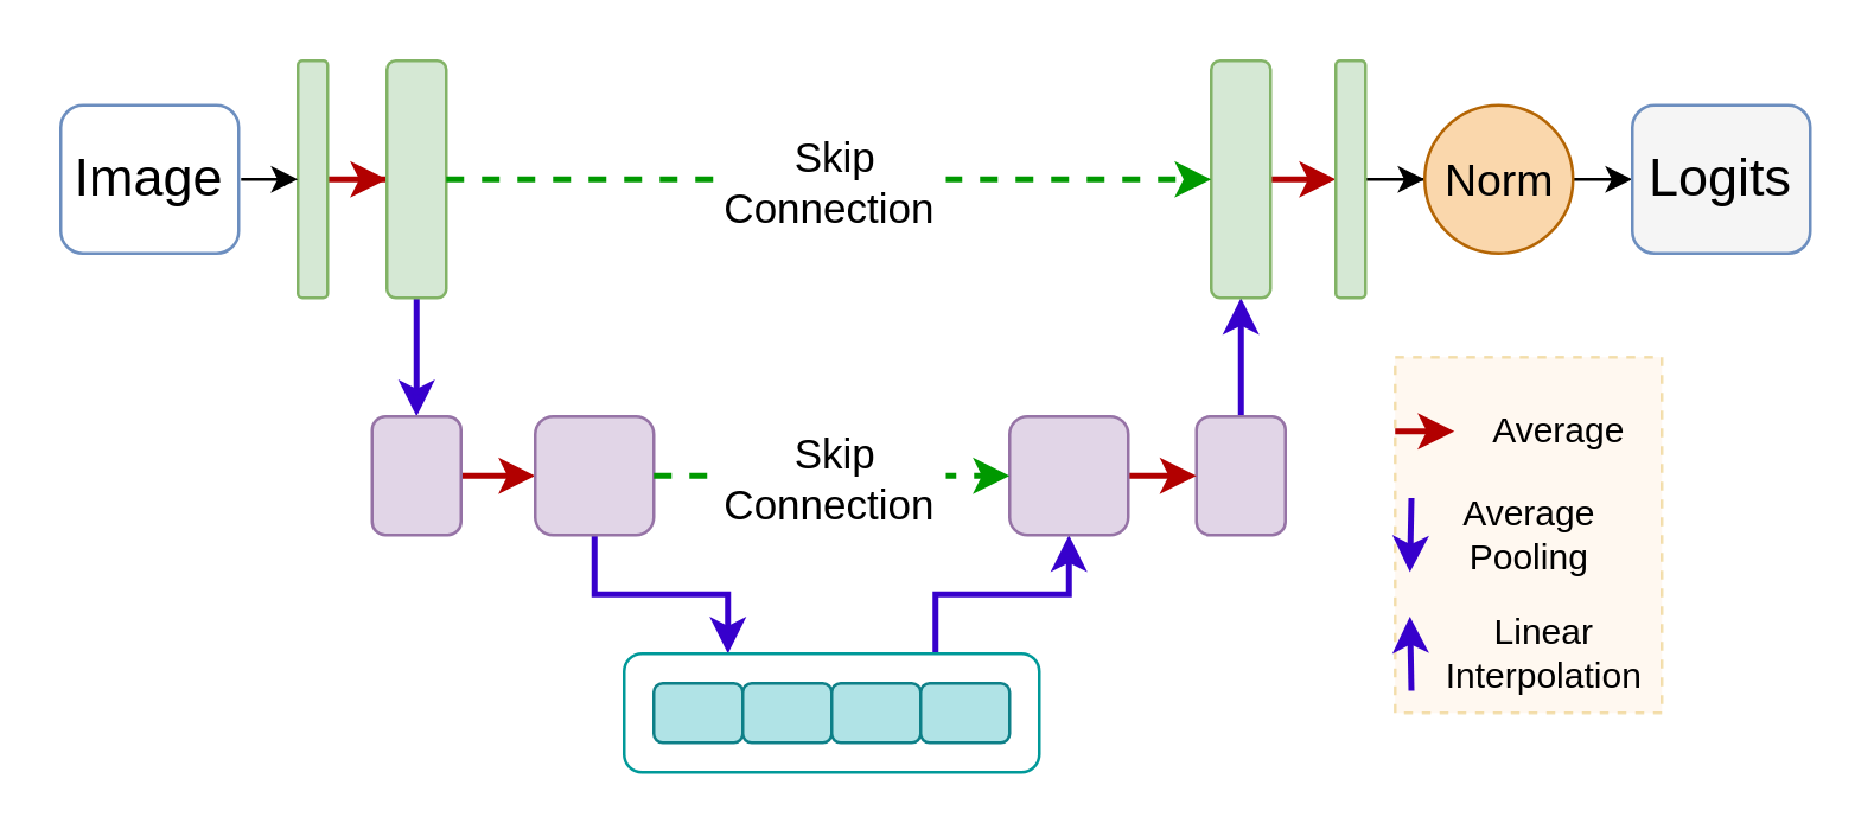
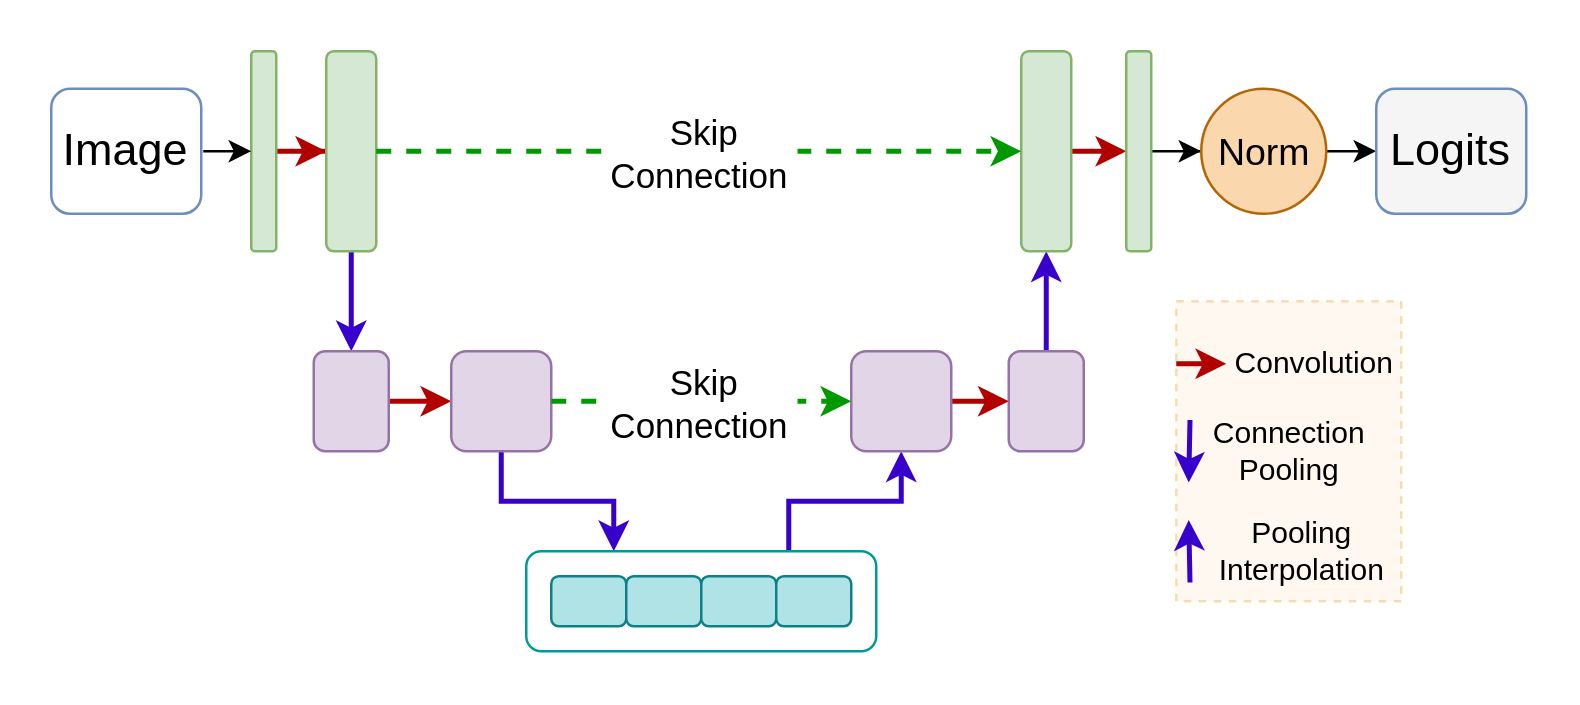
- <mxCell id="37" value="&lt;font&gt;Average&lt;/font&gt;" style="text;html=1;align=center;verticalAlign=middle;resizable=0;points=[];autosize=1;strokeColor=none;fillColor=none;" parent="1" vertex="1"><mxGeometry x="480" y="130" width="90" height="30" as="geometry" /></mxCell>
+ <mxCell id="37" value="&lt;font&gt;Convolution&lt;/font&gt;" style="text;html=1;align=center;verticalAlign=middle;resizable=0;points=[];autosize=1;strokeColor=none;fillColor=none;" parent="1" vertex="1"><mxGeometry x="480" y="130" width="90" height="30" as="geometry" /></mxCell>
- <mxCell id="34" value="&lt;div&gt;&lt;font&gt;Average&lt;/font&gt;&lt;/div&gt;&lt;div&gt;&lt;font&gt;P&lt;span style=&quot;background-color: transparent; color: light-dark(rgb(0, 0, 0), rgb(255, 255, 255));&quot;&gt;ooling&lt;/span&gt;&lt;/font&gt;&lt;/div&gt;" style="text;html=1;align=center;verticalAlign=middle;resizable=0;points=[];autosize=1;strokeColor=none;fillColor=none;" parent="1" vertex="1"><mxGeometry x="480" y="160" width="70" height="40" as="geometry" /></mxCell>
+ <mxCell id="34" value="&lt;div&gt;&lt;font&gt;Connection&lt;/font&gt;&lt;/div&gt;&lt;div&gt;&lt;font&gt;P&lt;span style=&quot;background-color: transparent; color: light-dark(rgb(0, 0, 0), rgb(255, 255, 255));&quot;&gt;ooling&lt;/span&gt;&lt;/font&gt;&lt;/div&gt;" style="text;html=1;align=center;verticalAlign=middle;resizable=0;points=[];autosize=1;strokeColor=none;fillColor=none;" parent="1" vertex="1"><mxGeometry x="480" y="160" width="70" height="40" as="geometry" /></mxCell>
- <mxCell id="35" value="&lt;font&gt;Linear&lt;/font&gt;&lt;div&gt;&lt;font&gt;Interpolation&lt;/font&gt;&lt;/div&gt;" style="text;html=1;align=center;verticalAlign=middle;resizable=0;points=[];autosize=1;strokeColor=none;fillColor=none;" parent="1" vertex="1"><mxGeometry x="475" y="200" width="90" height="40" as="geometry" /></mxCell>
+ <mxCell id="35" value="&lt;font&gt;Pooling&lt;/font&gt;&lt;div&gt;&lt;font&gt;Interpolation&lt;/font&gt;&lt;/div&gt;" style="text;html=1;align=center;verticalAlign=middle;resizable=0;points=[];autosize=1;strokeColor=none;fillColor=none;" parent="1" vertex="1"><mxGeometry x="475" y="200" width="90" height="40" as="geometry" /></mxCell>
